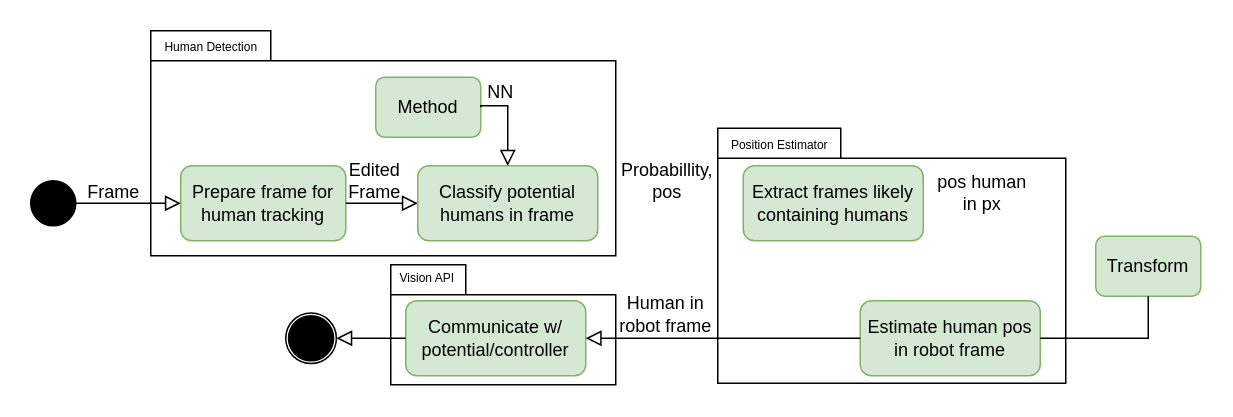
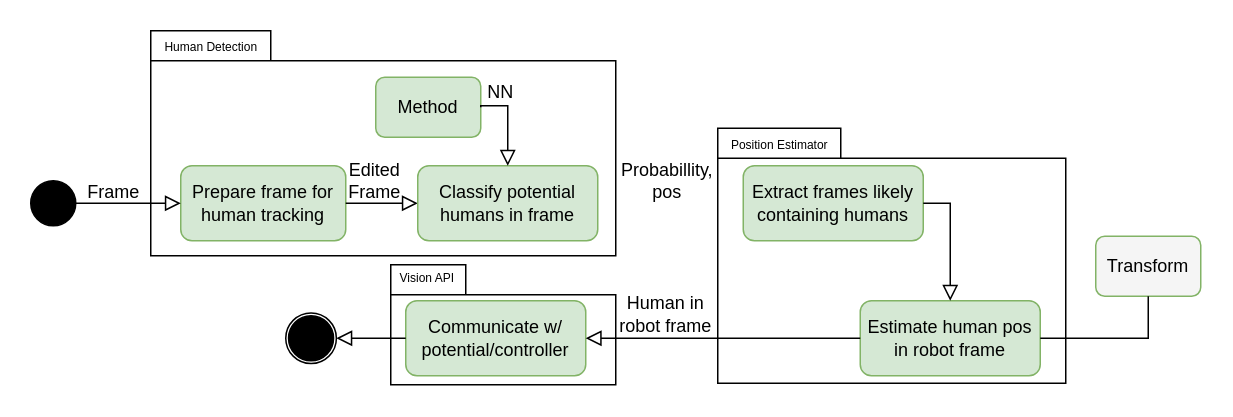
- <mxCell id="27" value="pos human&lt;br&gt;in px" style="text;html=1;align=center;verticalAlign=middle;resizable=0;points=[];autosize=1;strokeColor=none;fillColor=none;" parent="1" vertex="1"><mxGeometry x="619" y="113" width="70" height="30" as="geometry" /></mxCell>
+ <mxCell id="21" value="" style="rounded=0;html=1;jettySize=auto;orthogonalLoop=1;fontSize=11;endArrow=block;endFill=0;endSize=8;strokeWidth=1;shadow=0;labelBackgroundColor=none;edgeStyle=orthogonalEdgeStyle;entryX=0.5;entryY=0;entryDx=0;entryDy=0;exitX=1;exitY=0.5;exitDx=0;exitDy=0;" parent="1" source="18" target="20" edge="1"><mxGeometry relative="1" as="geometry"><mxPoint x="630" y="90" as="sourcePoint" /><mxPoint x="703" y="89.77" as="targetPoint" /><Array as="points"><mxPoint x="633" y="135" /></Array></mxGeometry></mxCell>
- <mxCell id="25" value="Transform" style="rounded=1;whiteSpace=wrap;html=1;fontSize=12;glass=0;strokeWidth=1;shadow=0;fillColor=#d5e8d4;strokeColor=#82b366;" parent="1" vertex="1"><mxGeometry x="730" y="157" width="70" height="40" as="geometry" /></mxCell>
+ <mxCell id="25" value="Transform" style="rounded=1;whiteSpace=wrap;html=1;fontSize=12;glass=0;strokeWidth=1;shadow=0;fillColor=#f5f5f5;strokeColor=#82b366;" parent="1" vertex="1"><mxGeometry x="730" y="157" width="70" height="40" as="geometry" /></mxCell>
